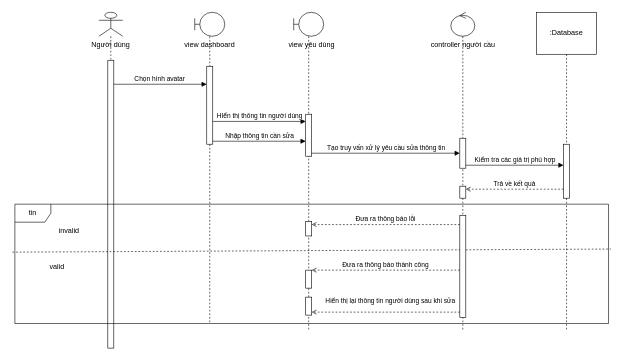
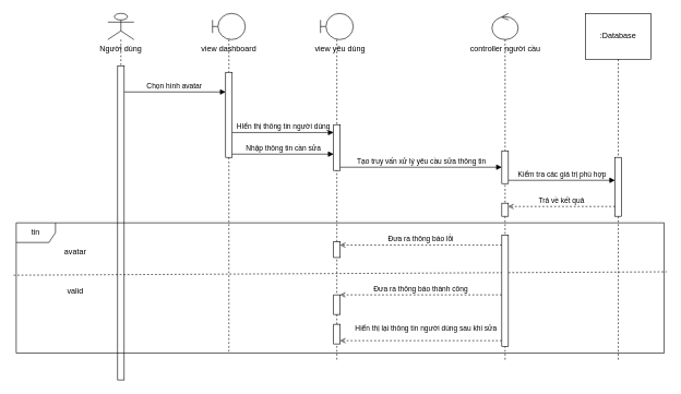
- <mxCell id="23" value="invalid" style="text;html=1;align=center;verticalAlign=middle;resizable=0;points=[];autosize=1;strokeColor=none;fillColor=none;" parent="1" vertex="1"><mxGeometry x="84" y="369" width="60" height="30" as="geometry" /></mxCell>
+ <mxCell id="23" value="avatar" style="text;html=1;align=center;verticalAlign=middle;resizable=0;points=[];autosize=1;strokeColor=none;fillColor=none;" parent="1" vertex="1"><mxGeometry x="84" y="369" width="60" height="30" as="geometry" /></mxCell>
- <mxCell id="24" value="valid" style="text;html=1;align=center;verticalAlign=middle;resizable=0;points=[];autosize=1;strokeColor=none;fillColor=none;" parent="1" vertex="1"><mxGeometry x="69" y="429" width="50" height="30" as="geometry" /></mxCell>
+ <mxCell id="24" value="valid" style="text;html=1;align=center;verticalAlign=middle;resizable=0;points=[];autosize=1;strokeColor=none;fillColor=none;" parent="1" vertex="1"><mxGeometry x="89" y="429" width="50" height="30" as="geometry" /></mxCell>
